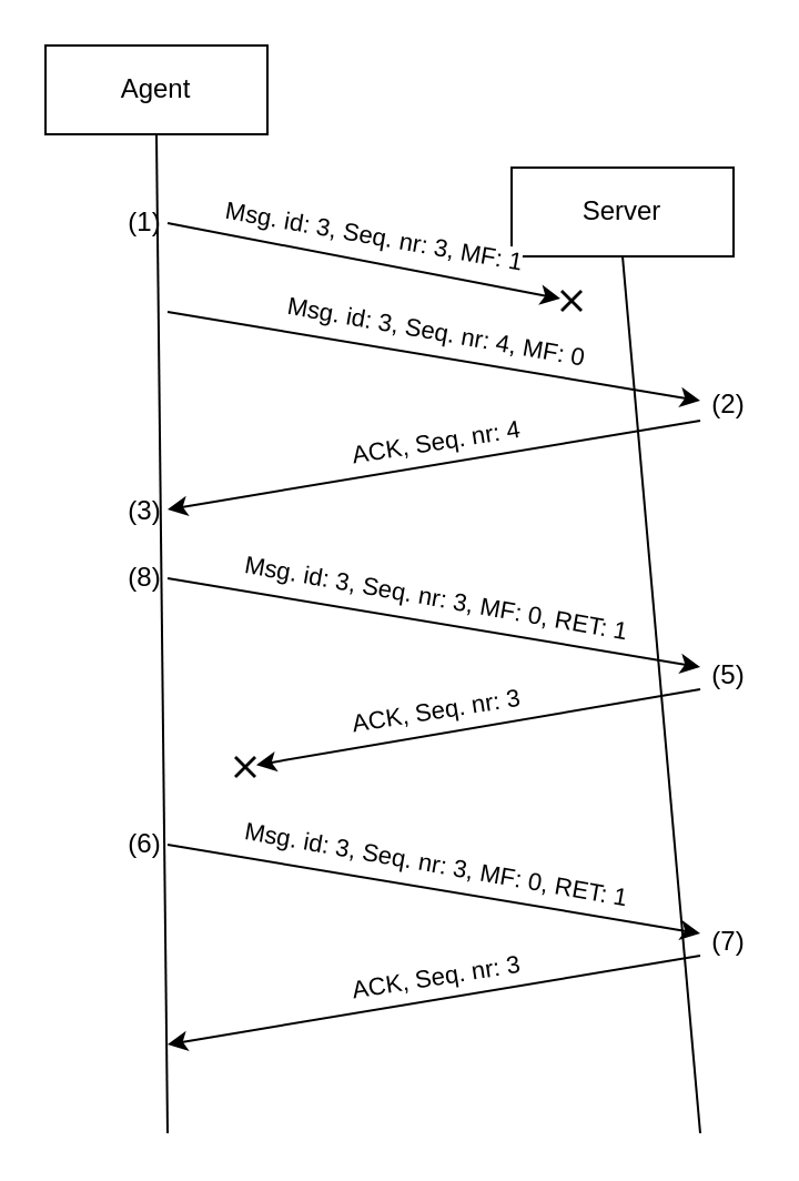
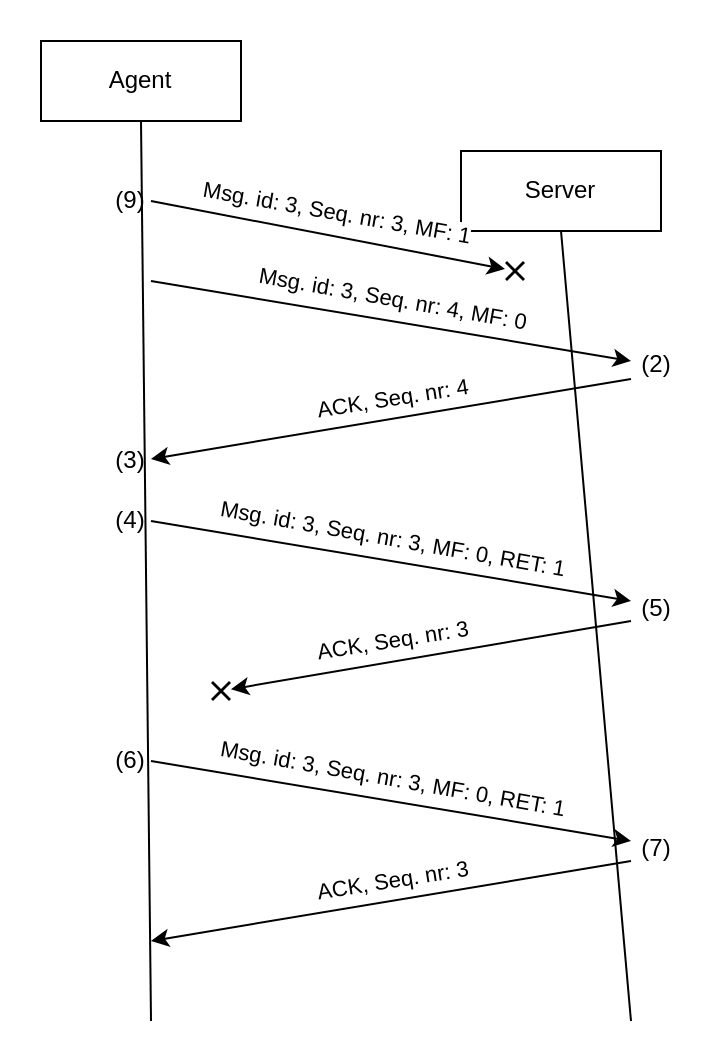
- <mxCell id="6" value="(1)" style="text;html=1;align=center;verticalAlign=middle;whiteSpace=wrap;rounded=0;" parent="1" vertex="1"><mxGeometry x="55" y="90" width="20" height="20" as="geometry" /></mxCell>
+ <mxCell id="6" value="(9)" style="text;html=1;align=center;verticalAlign=middle;whiteSpace=wrap;rounded=0;" parent="1" vertex="1"><mxGeometry x="55" y="90" width="20" height="20" as="geometry" /></mxCell>
- <mxCell id="18" value="(8)" style="text;html=1;align=center;verticalAlign=middle;whiteSpace=wrap;rounded=0;" vertex="1" parent="1"><mxGeometry x="55" y="250" width="20" height="20" as="geometry" /></mxCell>
+ <mxCell id="18" value="(4)" style="text;html=1;align=center;verticalAlign=middle;whiteSpace=wrap;rounded=0;" vertex="1" parent="1"><mxGeometry x="55" y="250" width="20" height="20" as="geometry" /></mxCell>
